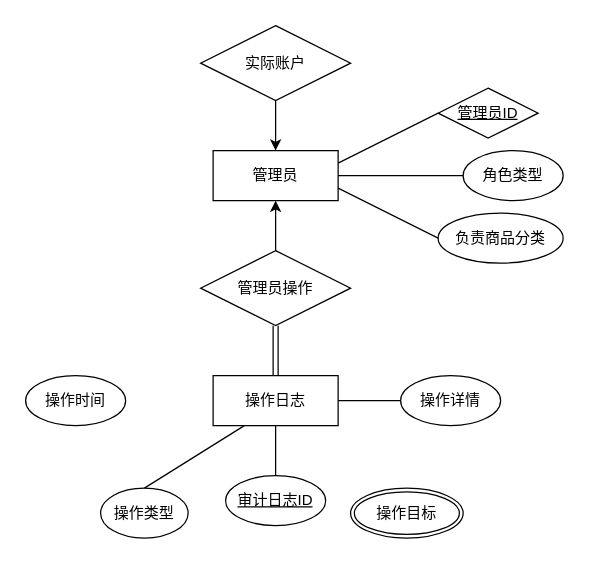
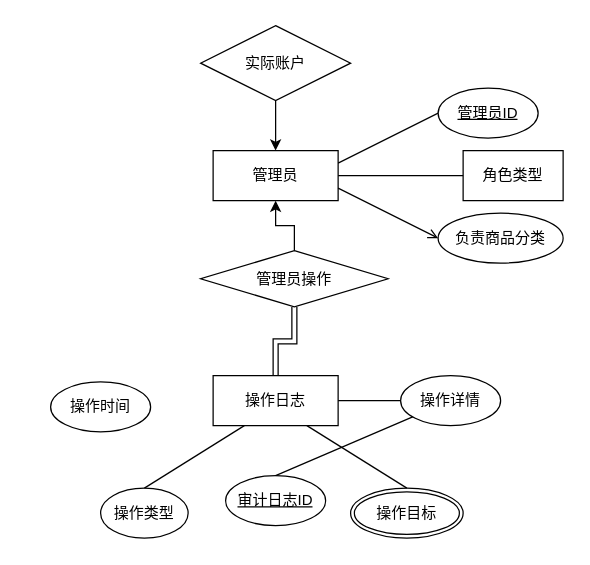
- <mxCell id="9" value="管理员ID" style="rhombus;whiteSpace=wrap;html=1;align=center;fontStyle=4;" vertex="1" parent="1"><mxGeometry x="350" y="70" width="80" height="40" as="geometry" /></mxCell>
+ <mxCell id="9" value="管理员ID" style="ellipse;whiteSpace=wrap;html=1;align=center;fontStyle=4;" vertex="1" parent="1"><mxGeometry x="350" y="70" width="80" height="40" as="geometry" /></mxCell>
- <mxCell id="11" value="角色类型" style="ellipse;whiteSpace=wrap;html=1;align=center;" vertex="1" parent="1"><mxGeometry x="370" y="120" width="80" height="40" as="geometry" /></mxCell>
+ <mxCell id="11" value="角色类型" style="whiteSpace=wrap;html=1;align=center;rounded=0;" vertex="1" parent="1"><mxGeometry x="370" y="120" width="80" height="40" as="geometry" /></mxCell>
- <mxCell id="14" value="" style="endArrow=none;html=1;rounded=0;exitX=1;exitY=0.75;exitDx=0;exitDy=0;entryX=0;entryY=0.5;entryDx=0;entryDy=0;" edge="1" parent="1" source="2" target="13"><mxGeometry relative="1" as="geometry"><mxPoint x="290" y="150" as="sourcePoint" /><mxPoint x="370" y="110" as="targetPoint" /></mxGeometry></mxCell>
+ <mxCell id="14" value="" style="endArrow=open;html=1;rounded=0;exitX=1;exitY=0.75;exitDx=0;exitDy=0;entryX=0;entryY=0.5;entryDx=0;entryDy=0;" edge="1" parent="1" source="2" target="13"><mxGeometry relative="1" as="geometry"><mxPoint x="290" y="150" as="sourcePoint" /><mxPoint x="370" y="110" as="targetPoint" /></mxGeometry></mxCell>
- <mxCell id="8" value="管理员操作" style="shape=rhombus;perimeter=rhombusPerimeter;whiteSpace=wrap;html=1;align=center;" parent="1" vertex="1"><mxGeometry x="160" y="200" width="120" height="60" as="geometry" /></mxCell>
+ <mxCell id="8" value="管理员操作" style="shape=rhombus;perimeter=rhombusPerimeter;whiteSpace=wrap;html=1;align=center;" parent="1" vertex="1"><mxGeometry x="160" y="200" width="150" height="45" as="geometry" /></mxCell>
- <mxCell id="23" value="操作时间" style="ellipse;whiteSpace=wrap;html=1;align=center;" vertex="1" parent="1"><mxGeometry x="20" y="300" width="80" height="40" as="geometry" /></mxCell>
+ <mxCell id="23" value="操作时间" style="ellipse;whiteSpace=wrap;html=1;align=center;" vertex="1" parent="1"><mxGeometry x="40" y="305" width="80" height="40" as="geometry" /></mxCell>
- <mxCell id="16" value="" style="endArrow=none;html=1;rounded=0;exitX=0.5;exitY=0;exitDx=0;exitDy=0;entryX=0.5;entryY=1;entryDx=0;entryDy=0;" edge="1" parent="1" source="15" target="3"><mxGeometry relative="1" as="geometry"><mxPoint x="210" y="370" as="sourcePoint" /><mxPoint x="290" y="330" as="targetPoint" /></mxGeometry></mxCell>
+ <mxCell id="16" value="" style="endArrow=none;html=1;rounded=0;exitX=0.5;exitY=0;exitDx=0;exitDy=0;" edge="1" parent="1" source="15" target="21"><mxGeometry relative="1" as="geometry"><mxPoint x="210" y="370" as="sourcePoint" /><mxPoint x="290" y="330" as="targetPoint" /></mxGeometry></mxCell>
+ <mxCell id="20" value="" style="endArrow=none;html=1;rounded=0;exitX=0.5;exitY=0;exitDx=0;exitDy=0;entryX=0.75;entryY=1;entryDx=0;entryDy=0;" edge="1" parent="1" source="19" target="3"><mxGeometry relative="1" as="geometry"><mxPoint x="240" y="400" as="sourcePoint" /><mxPoint x="240" y="360" as="targetPoint" /></mxGeometry></mxCell>
